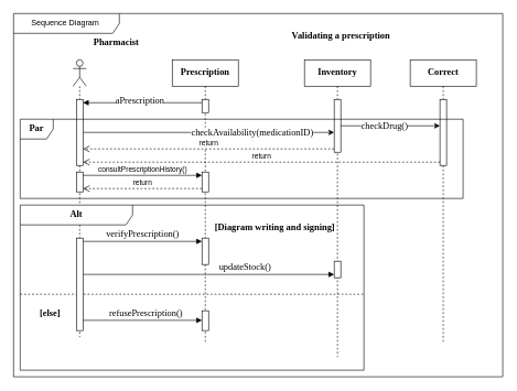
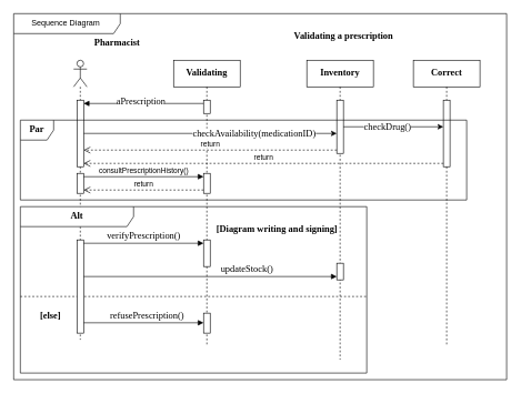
- <mxCell id="4" value="&lt;font style=&quot;font-size: 14px;&quot; face=&quot;Times New Roman&quot;&gt;&lt;b&gt;Prescription&lt;/b&gt;&lt;/font&gt;" style="shape=umlLifeline;perimeter=lifelinePerimeter;whiteSpace=wrap;html=1;container=1;dropTarget=0;collapsible=0;recursiveResize=0;outlineConnect=0;portConstraint=eastwest;newEdgeStyle={&quot;curved&quot;:0,&quot;rounded&quot;:0};align=center;" parent="2" vertex="1"><mxGeometry x="240" y="70" width="100" height="430" as="geometry" /></mxCell>
+ <mxCell id="4" value="&lt;font style=&quot;font-size: 14px;&quot; face=&quot;Times New Roman&quot;&gt;&lt;b&gt;Validating&lt;/b&gt;&lt;/font&gt;" style="shape=umlLifeline;perimeter=lifelinePerimeter;whiteSpace=wrap;html=1;container=1;dropTarget=0;collapsible=0;recursiveResize=0;outlineConnect=0;portConstraint=eastwest;newEdgeStyle={&quot;curved&quot;:0,&quot;rounded&quot;:0};align=center;" parent="2" vertex="1"><mxGeometry x="240" y="70" width="100" height="430" as="geometry" /></mxCell>
